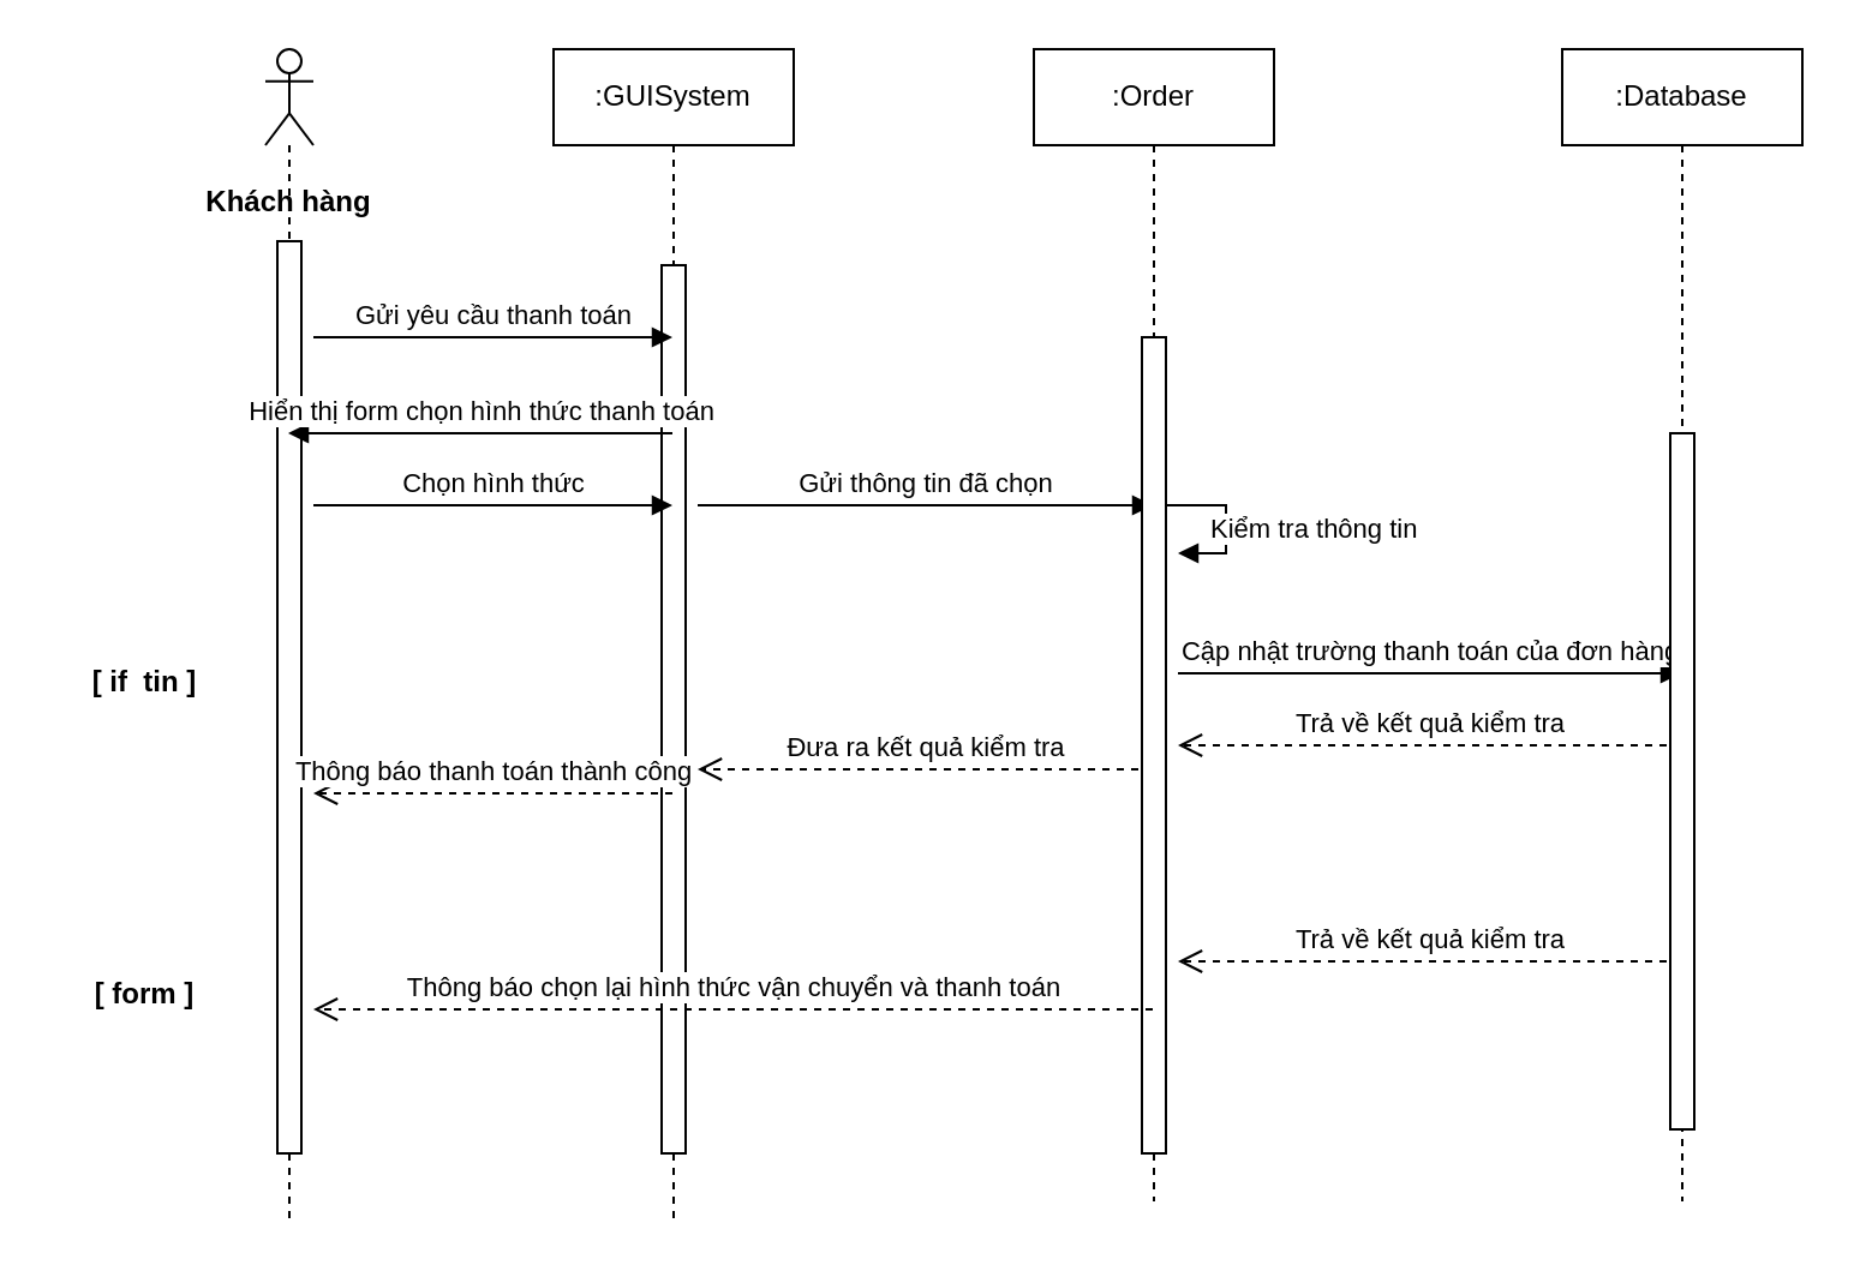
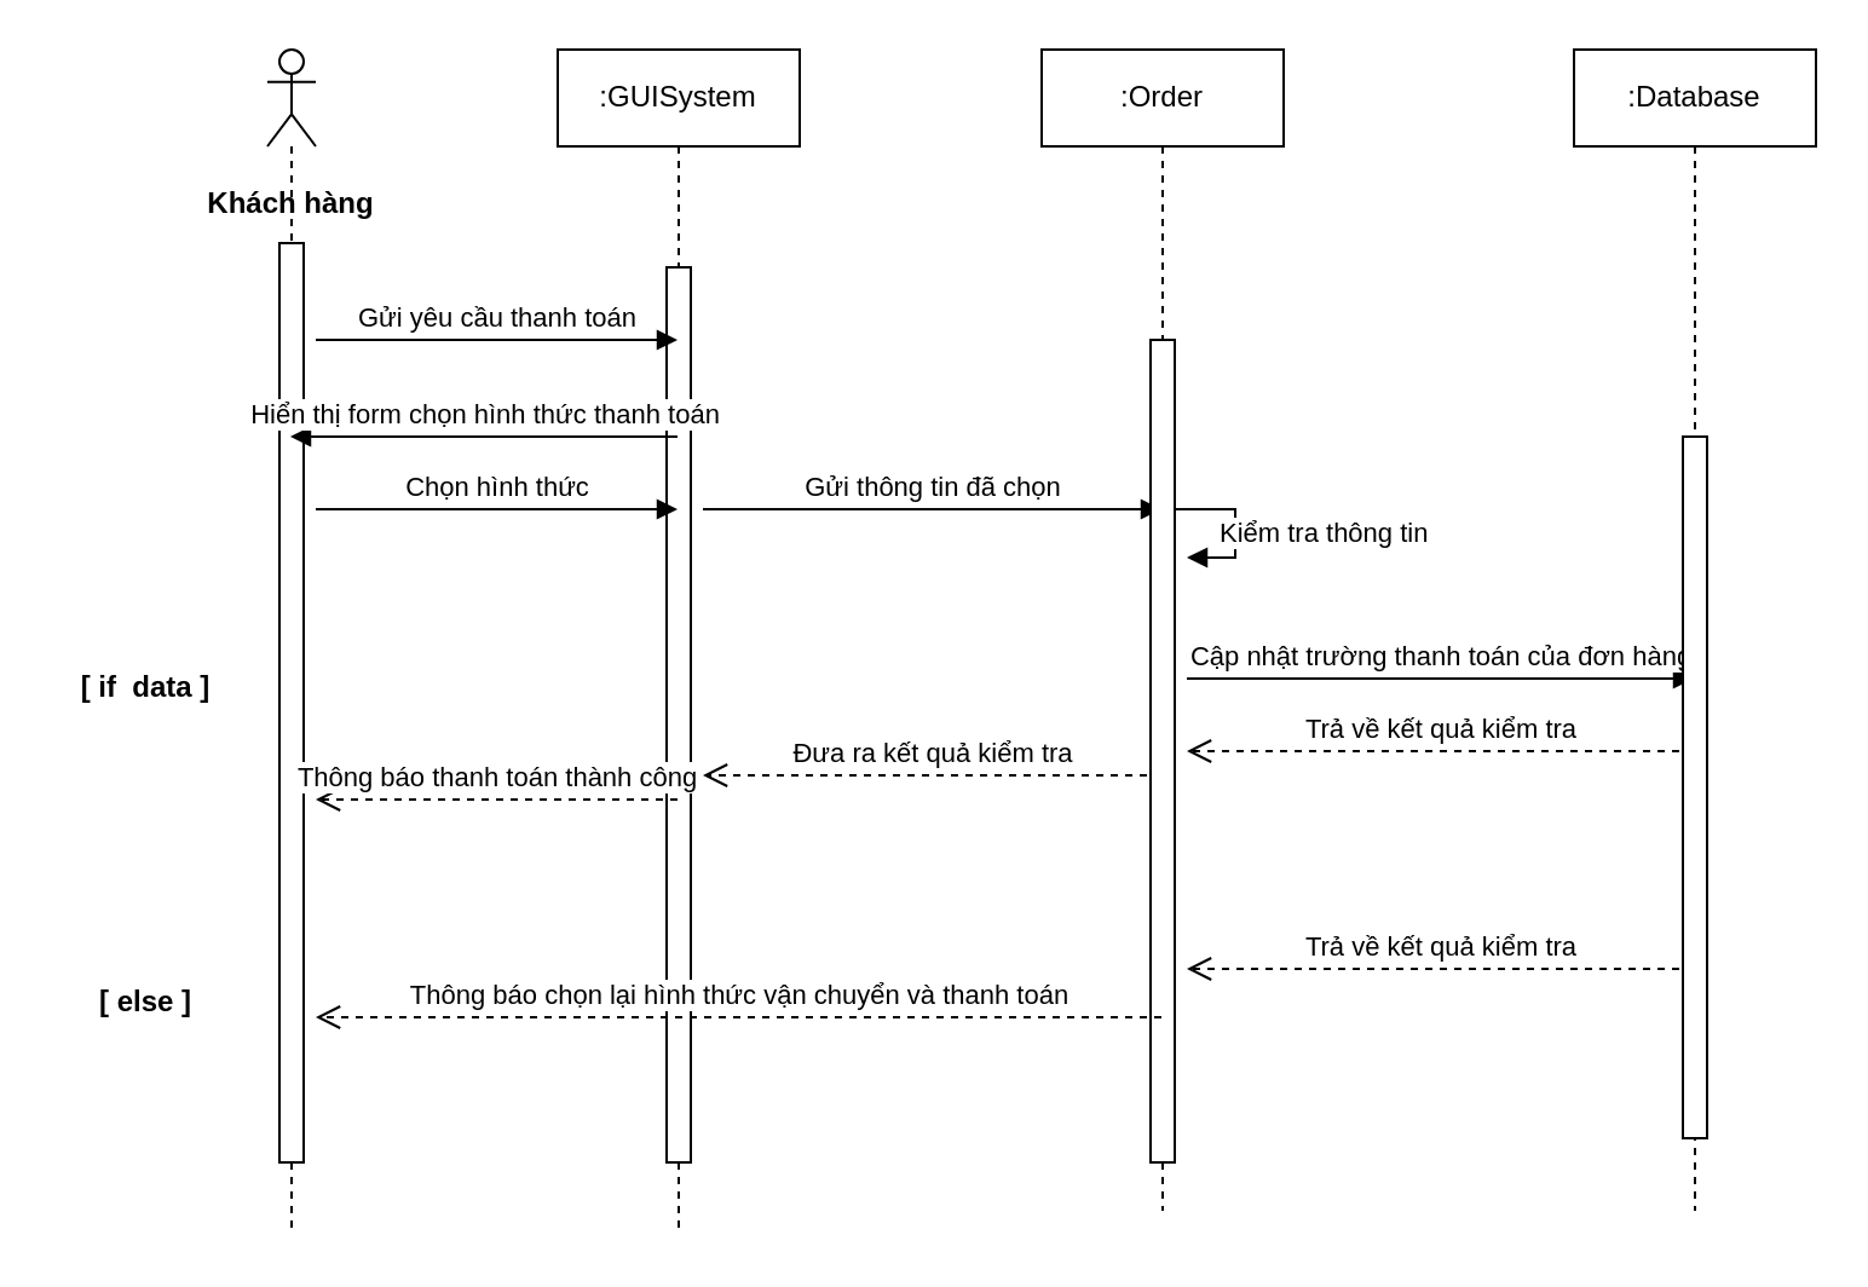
- <mxCell id="22" value="[ if  tin ]" style="text;align=center;fontStyle=1;verticalAlign=middle;spacingLeft=3;spacingRight=3;strokeColor=none;rotatable=0;points=[[0,0.5],[1,0.5]];portConstraint=eastwest;" vertex="1" parent="1"><mxGeometry x="20" y="270" width="80" height="26" as="geometry" /></mxCell>
+ <mxCell id="22" value="[ if  data ]" style="text;align=center;fontStyle=1;verticalAlign=middle;spacingLeft=3;spacingRight=3;strokeColor=none;rotatable=0;points=[[0,0.5],[1,0.5]];portConstraint=eastwest;" vertex="1" parent="1"><mxGeometry x="20" y="270" width="80" height="26" as="geometry" /></mxCell>
- <mxCell id="23" value="[ form ]" style="text;align=center;fontStyle=1;verticalAlign=middle;spacingLeft=3;spacingRight=3;strokeColor=none;rotatable=0;points=[[0,0.5],[1,0.5]];portConstraint=eastwest;" vertex="1" parent="1"><mxGeometry x="20" y="400" width="80" height="26" as="geometry" /></mxCell>
+ <mxCell id="23" value="[ else ]" style="text;align=center;fontStyle=1;verticalAlign=middle;spacingLeft=3;spacingRight=3;strokeColor=none;rotatable=0;points=[[0,0.5],[1,0.5]];portConstraint=eastwest;" vertex="1" parent="1"><mxGeometry x="20" y="400" width="80" height="26" as="geometry" /></mxCell>
